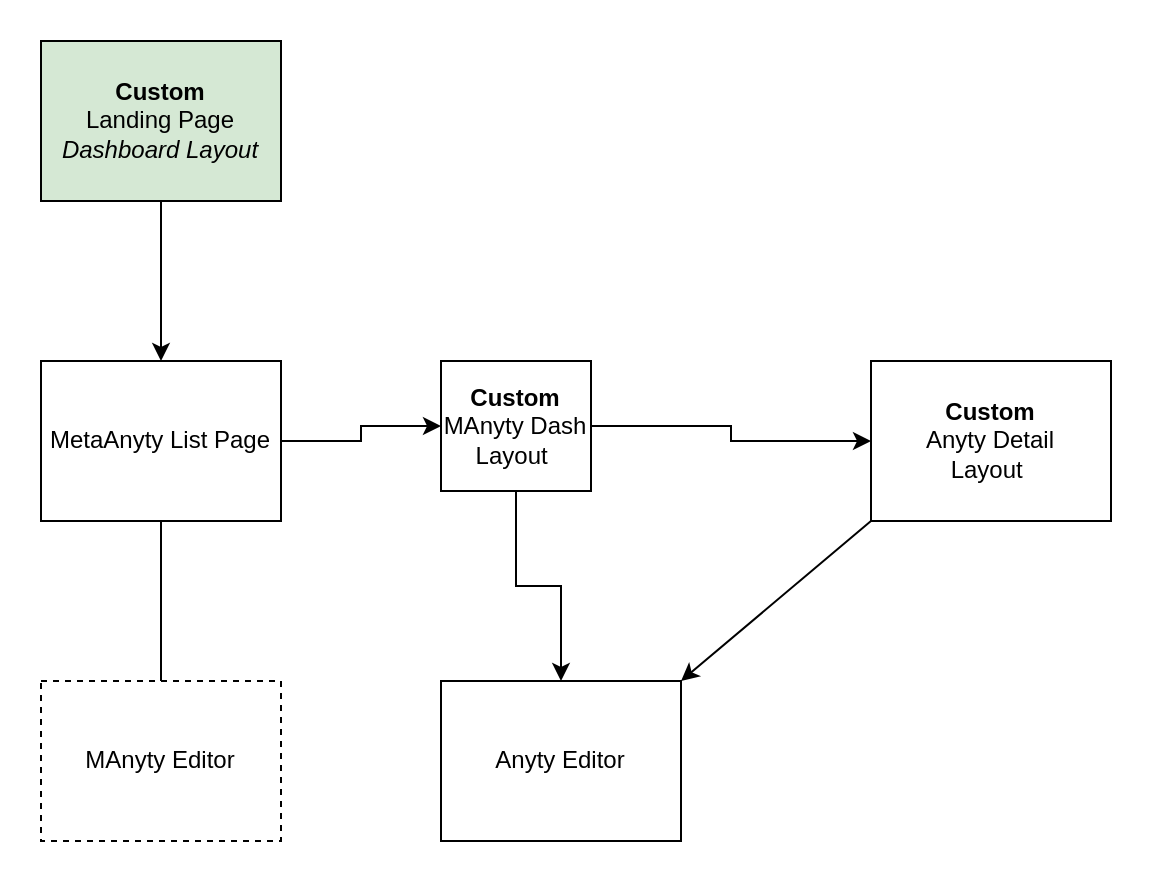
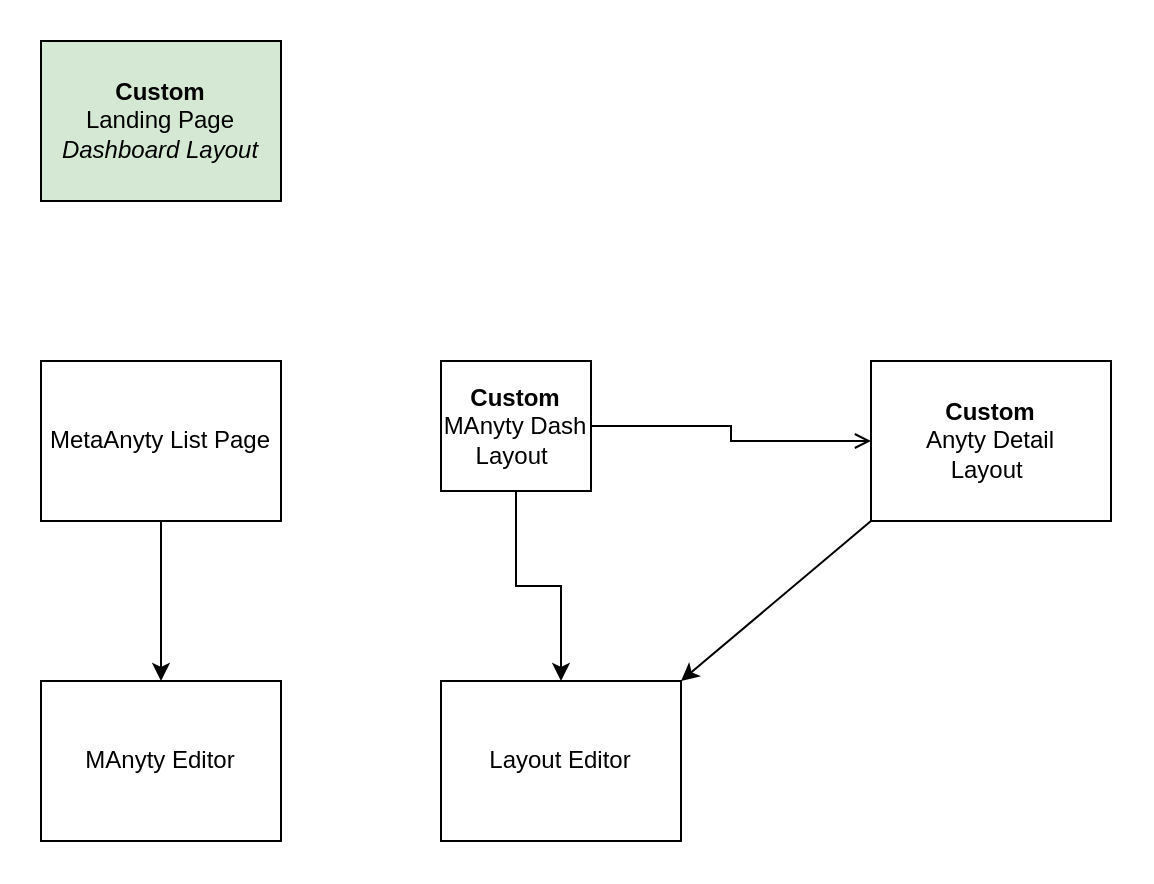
- <mxCell id="2" style="edgeStyle=none;rounded=0;orthogonalLoop=1;jettySize=auto;html=1;exitX=0.5;exitY=1;exitDx=0;exitDy=0;entryX=0.5;entryY=0;entryDx=0;entryDy=0;" edge="1" parent="1" source="3" target="6"><mxGeometry relative="1" as="geometry" /></mxCell>
- <mxCell id="4" value="" style="edgeStyle=orthogonalEdgeStyle;rounded=0;orthogonalLoop=1;jettySize=auto;html=1;" edge="1" parent="1" source="6" target="9"><mxGeometry relative="1" as="geometry" /></mxCell>
- <mxCell id="7" style="edgeStyle=orthogonalEdgeStyle;rounded=0;orthogonalLoop=1;jettySize=auto;html=1;entryX=0;entryY=0.5;entryDx=0;entryDy=0;" edge="1" parent="1" source="9" target="11"><mxGeometry relative="1" as="geometry" /></mxCell>
+ <mxCell id="7" style="edgeStyle=orthogonalEdgeStyle;rounded=0;orthogonalLoop=1;jettySize=auto;html=1;entryX=0;entryY=0.5;entryDx=0;entryDy=0;endArrow=open;" edge="1" parent="1" source="9" target="11"><mxGeometry relative="1" as="geometry" /></mxCell>
- <mxCell id="5" style="edgeStyle=orthogonalEdgeStyle;rounded=0;orthogonalLoop=1;jettySize=auto;html=1;entryX=0.5;entryY=0;entryDx=0;entryDy=0;endArrow=none;" edge="1" parent="1" source="6" target="12"><mxGeometry relative="1" as="geometry" /></mxCell>
+ <mxCell id="5" style="edgeStyle=orthogonalEdgeStyle;rounded=0;orthogonalLoop=1;jettySize=auto;html=1;entryX=0.5;entryY=0;entryDx=0;entryDy=0;" edge="1" parent="1" source="6" target="12"><mxGeometry relative="1" as="geometry" /></mxCell>
- <mxCell id="12" value="MAnyty Editor" style="whiteSpace=wrap;html=1;rounded=0;dashed=1;" vertex="1" parent="1"><mxGeometry x="20" y="340" width="120" height="80" as="geometry" /></mxCell>
+ <mxCell id="12" value="MAnyty Editor" style="whiteSpace=wrap;html=1;rounded=0;" vertex="1" parent="1"><mxGeometry x="20" y="340" width="120" height="80" as="geometry" /></mxCell>
- <mxCell id="13" value="Anyty Editor" style="whiteSpace=wrap;html=1;rounded=0;" vertex="1" parent="1"><mxGeometry x="220" y="340" width="120" height="80" as="geometry" /></mxCell>
+ <mxCell id="13" value="Layout Editor" style="whiteSpace=wrap;html=1;rounded=0;" vertex="1" parent="1"><mxGeometry x="220" y="340" width="120" height="80" as="geometry" /></mxCell>
